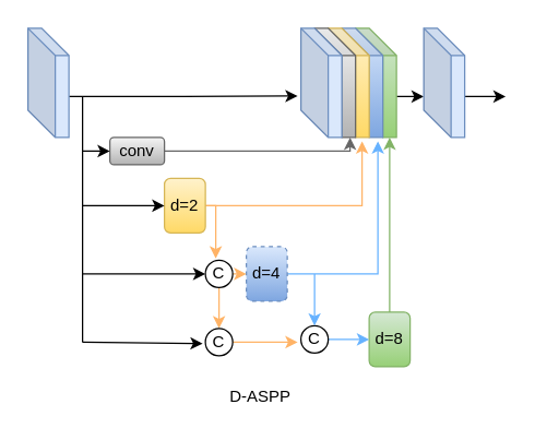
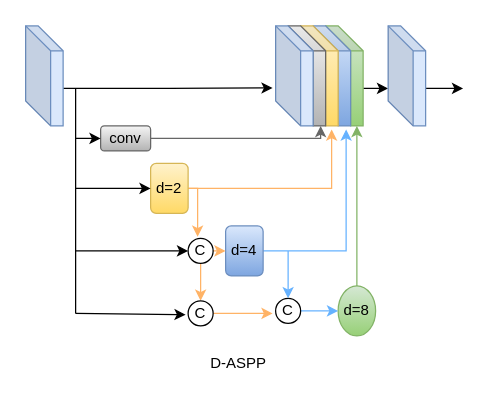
- <mxCell id="16" value="d=4" style="rounded=1;whiteSpace=wrap;html=1;gradientColor=#7ea6e0;fillColor=#dae8fc;strokeColor=#6c8ebf;dashed=1;" vertex="1" parent="1"><mxGeometry x="180" y="180" width="30" height="40" as="geometry" /></mxCell>
+ <mxCell id="16" value="d=4" style="rounded=1;whiteSpace=wrap;html=1;gradientColor=#7ea6e0;fillColor=#dae8fc;strokeColor=#6c8ebf;" vertex="1" parent="1"><mxGeometry x="180" y="180" width="30" height="40" as="geometry" /></mxCell>
- <mxCell id="18" value="d=8" style="rounded=1;whiteSpace=wrap;html=1;gradientColor=#97d077;fillColor=#d5e8d4;strokeColor=#82b366;" vertex="1" parent="1"><mxGeometry x="270" y="228" width="30" height="40" as="geometry" /></mxCell>
+ <mxCell id="18" value="d=8" style="ellipse;whiteSpace=wrap;html=1;gradientColor=#97d077;fillColor=#d5e8d4;strokeColor=#82b366;" vertex="1" parent="1"><mxGeometry x="270" y="228" width="30" height="40" as="geometry" /></mxCell>
